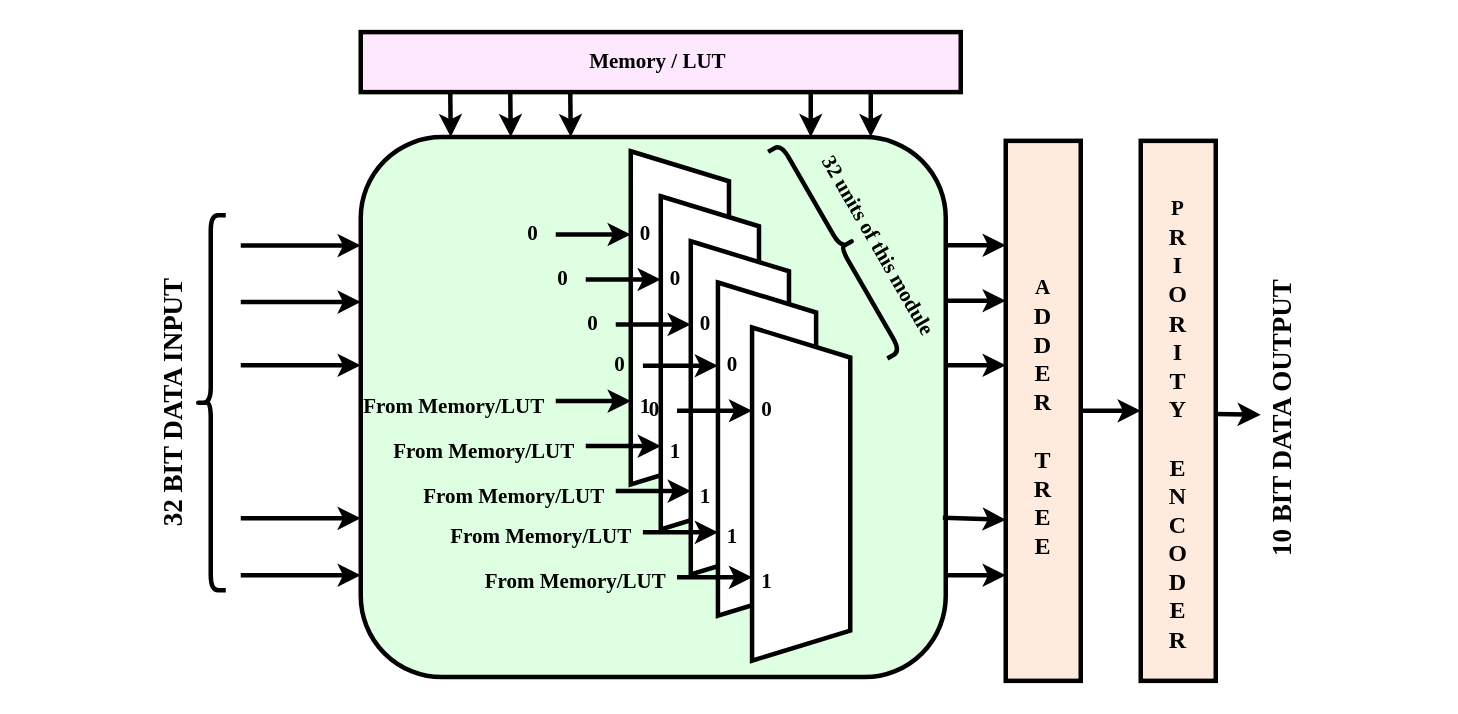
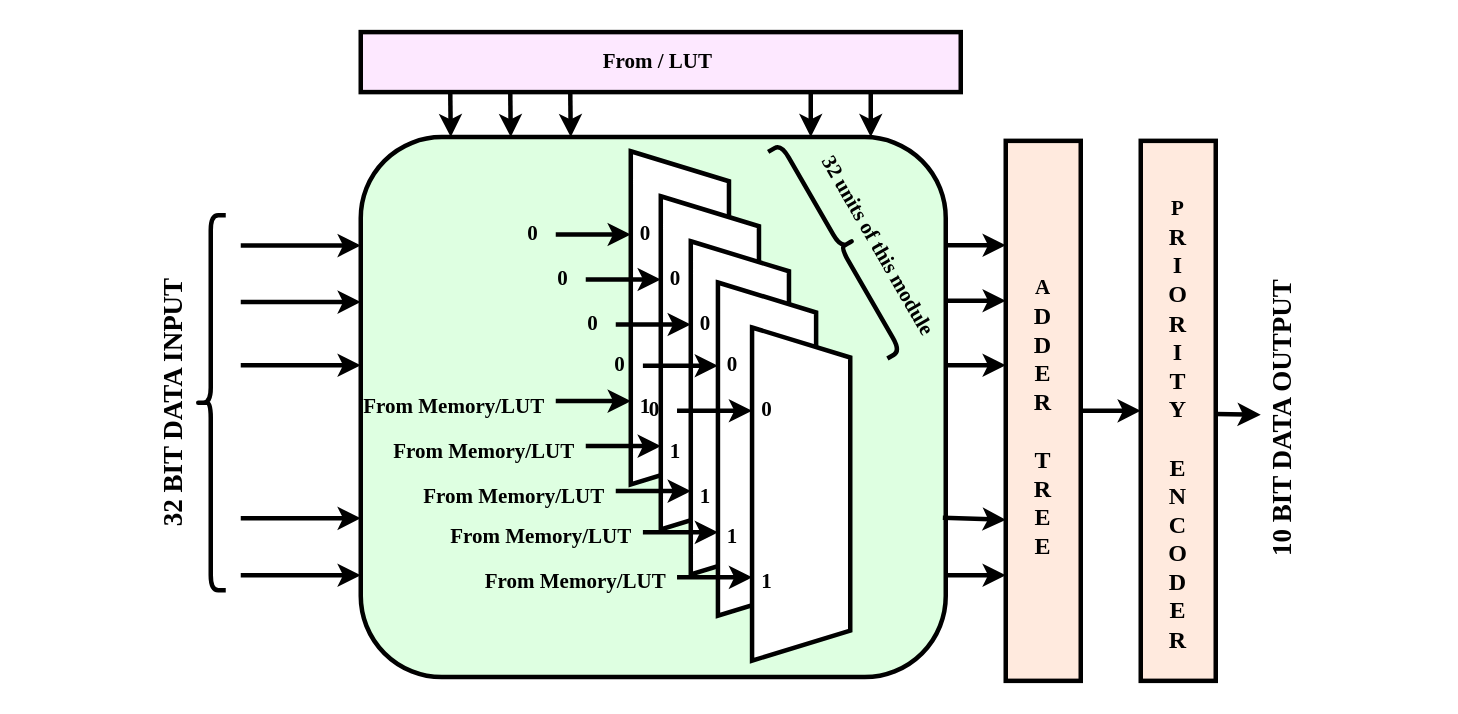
- <mxCell id="65" value="&lt;font style=&quot;font-size: 14px;&quot; face=&quot;Times New Roman&quot;&gt;&lt;b&gt;Memory / LUT&amp;nbsp;&lt;/b&gt;&lt;/font&gt;" style="text;html=1;align=center;verticalAlign=middle;whiteSpace=wrap;rounded=0;" vertex="1" parent="1"><mxGeometry x="375" y="25.9" width="130" height="30" as="geometry" /></mxCell>
+ <mxCell id="65" value="&lt;font style=&quot;font-size: 14px;&quot; face=&quot;Times New Roman&quot;&gt;&lt;b&gt;From / LUT&amp;nbsp;&lt;/b&gt;&lt;/font&gt;" style="text;html=1;align=center;verticalAlign=middle;whiteSpace=wrap;rounded=0;" vertex="1" parent="1"><mxGeometry x="375" y="25.9" width="130" height="30" as="geometry" /></mxCell>
